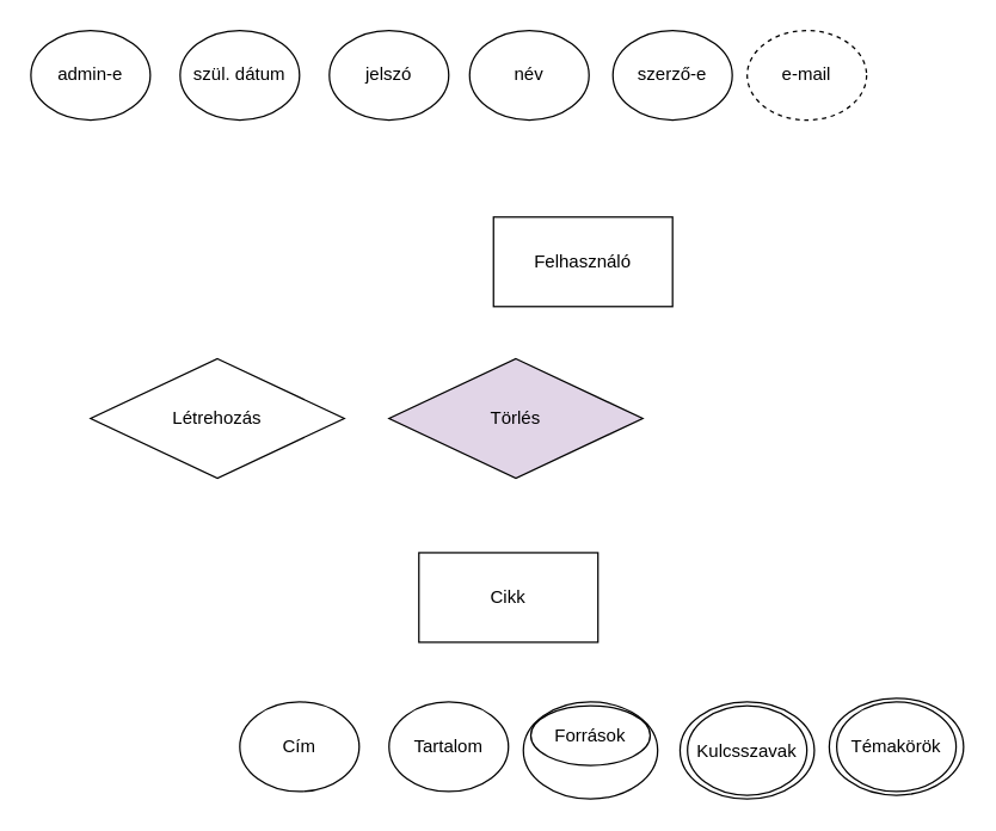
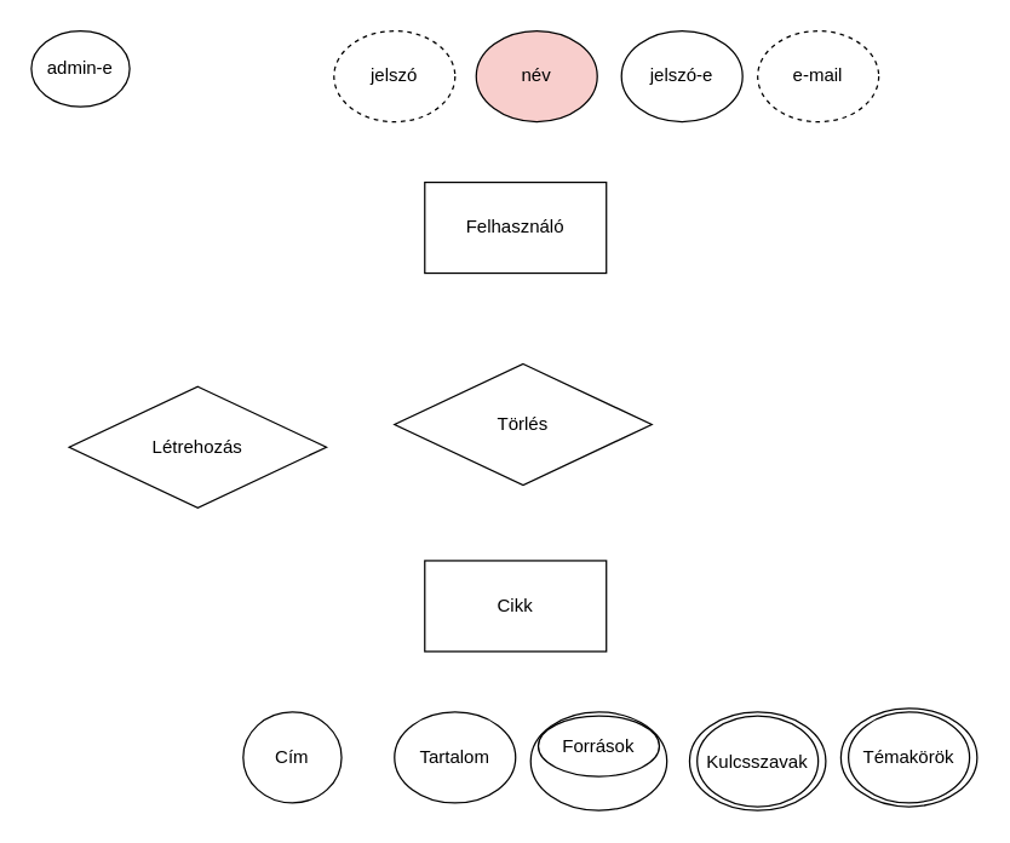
- <mxCell id="9" value="admin-e" style="ellipse;whiteSpace=wrap;html=1;" vertex="1" parent="1"><mxGeometry x="20" y="20" width="80" height="60" as="geometry" /></mxCell>
+ <mxCell id="9" value="admin-e" style="ellipse;whiteSpace=wrap;html=1;" vertex="1" parent="1"><mxGeometry x="20" y="20" width="65" height="50" as="geometry" /></mxCell>
- <mxCell id="8" value="szül. dátum" style="ellipse;whiteSpace=wrap;html=1;" vertex="1" parent="1"><mxGeometry x="120" y="20" width="80" height="60" as="geometry" /></mxCell>
- <mxCell id="6" value="jelszó" style="ellipse;whiteSpace=wrap;html=1;" vertex="1" parent="1"><mxGeometry x="220" y="20" width="80" height="60" as="geometry" /></mxCell>
+ <mxCell id="6" value="jelszó" style="ellipse;whiteSpace=wrap;html=1;dashed=1;" vertex="1" parent="1"><mxGeometry x="220" y="20" width="80" height="60" as="geometry" /></mxCell>
- <mxCell id="5" value="név" style="ellipse;whiteSpace=wrap;html=1;" vertex="1" parent="1"><mxGeometry x="314" y="20" width="80" height="60" as="geometry" /></mxCell>
+ <mxCell id="5" value="név" style="ellipse;whiteSpace=wrap;html=1;fillColor=#f8cecc;" vertex="1" parent="1"><mxGeometry x="314" y="20" width="80" height="60" as="geometry" /></mxCell>
- <mxCell id="4" value="szerző-e" style="ellipse;whiteSpace=wrap;html=1;" vertex="1" parent="1"><mxGeometry x="410" y="20" width="80" height="60" as="geometry" /></mxCell>
+ <mxCell id="4" value="jelszó-e" style="ellipse;whiteSpace=wrap;html=1;" vertex="1" parent="1"><mxGeometry x="410" y="20" width="80" height="60" as="geometry" /></mxCell>
- <mxCell id="2" value="Felhasználó" style="rounded=0;whiteSpace=wrap;html=1;" vertex="1" parent="1"><mxGeometry x="330" y="145" width="120" height="60" as="geometry" /></mxCell>
+ <mxCell id="2" value="Felhasználó" style="rounded=0;whiteSpace=wrap;html=1;" vertex="1" parent="1"><mxGeometry x="280" y="120" width="120" height="60" as="geometry" /></mxCell>
- <mxCell id="10" value="Létrehozás" style="rhombus;whiteSpace=wrap;html=1;" vertex="1" parent="1"><mxGeometry x="60" y="240" width="170" height="80" as="geometry" /></mxCell>
+ <mxCell id="10" value="Létrehozás" style="rhombus;whiteSpace=wrap;html=1;" vertex="1" parent="1"><mxGeometry x="45" y="255" width="170" height="80" as="geometry" /></mxCell>
- <mxCell id="11" value="Törlés" style="rhombus;whiteSpace=wrap;html=1;fillColor=#e1d5e7;" vertex="1" parent="1"><mxGeometry x="260" y="240" width="170" height="80" as="geometry" /></mxCell>
+ <mxCell id="11" value="Törlés" style="rhombus;whiteSpace=wrap;html=1;" vertex="1" parent="1"><mxGeometry x="260" y="240" width="170" height="80" as="geometry" /></mxCell>
- <mxCell id="12" value="Cím" style="ellipse;whiteSpace=wrap;html=1;" vertex="1" parent="1"><mxGeometry x="160" y="470" width="80" height="60" as="geometry" /></mxCell>
+ <mxCell id="12" value="Cím" style="ellipse;whiteSpace=wrap;html=1;" vertex="1" parent="1"><mxGeometry x="160" y="470" width="65" height="60" as="geometry" /></mxCell>
